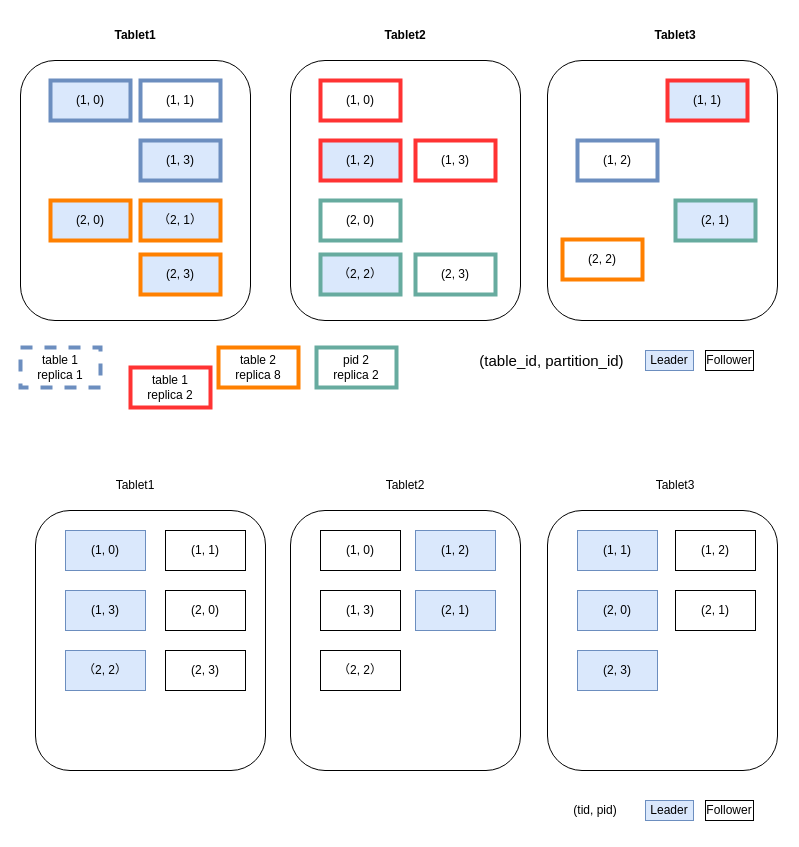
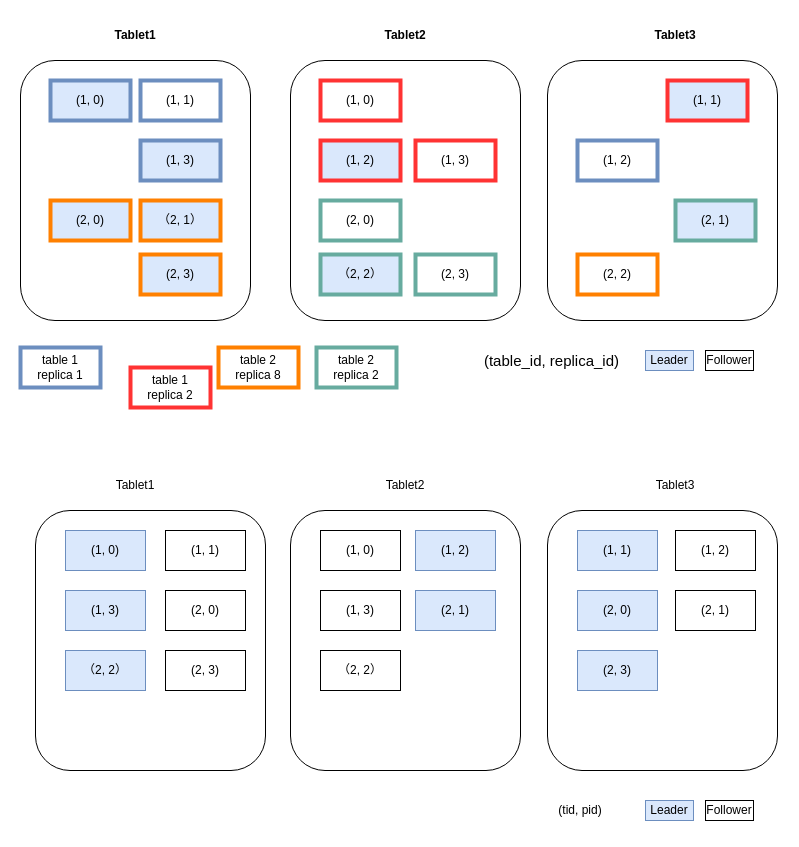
- <mxCell id="20" value="(2, 2)" style="rounded=0;whiteSpace=wrap;html=1;strokeColor=#FF8000;strokeWidth=4;" parent="1" vertex="1"><mxGeometry x="562" y="239" width="80" height="40" as="geometry" /></mxCell>
+ <mxCell id="20" value="(2, 2)" style="rounded=0;whiteSpace=wrap;html=1;strokeColor=#FF8000;strokeWidth=4;" parent="1" vertex="1"><mxGeometry x="577" y="254" width="80" height="40" as="geometry" /></mxCell>
- <mxCell id="24" value="(table_id, partition_id)" style="text;html=1;strokeColor=none;fillColor=none;align=center;verticalAlign=middle;whiteSpace=wrap;rounded=0;fontSize=15;" parent="1" vertex="1"><mxGeometry x="478" y="345" width="147" height="30" as="geometry" /></mxCell>
+ <mxCell id="24" value="(table_id, replica_id)" style="text;html=1;strokeColor=none;fillColor=none;align=center;verticalAlign=middle;whiteSpace=wrap;rounded=0;fontSize=15;" parent="1" vertex="1"><mxGeometry x="478" y="345" width="147" height="30" as="geometry" /></mxCell>
- <mxCell id="52" value="table 1&lt;br&gt;replica 1" style="rounded=0;whiteSpace=wrap;html=1;fillColor=none;strokeColor=#6C8EBF;strokeWidth=4;dashed=1;" vertex="1" parent="1"><mxGeometry x="20" y="347" width="80" height="40" as="geometry" /></mxCell>
+ <mxCell id="52" value="table 1&lt;br&gt;replica 1" style="rounded=0;whiteSpace=wrap;html=1;fillColor=none;strokeColor=#6C8EBF;strokeWidth=4;" vertex="1" parent="1"><mxGeometry x="20" y="347" width="80" height="40" as="geometry" /></mxCell>
- <mxCell id="55" value="pid 2&lt;br&gt;replica 2" style="rounded=0;whiteSpace=wrap;html=1;strokeColor=#67AB9F;strokeWidth=4;" vertex="1" parent="1"><mxGeometry x="316" y="347" width="80" height="40" as="geometry" /></mxCell>
+ <mxCell id="55" value="table 2&lt;br&gt;replica 2" style="rounded=0;whiteSpace=wrap;html=1;strokeColor=#67AB9F;strokeWidth=4;" vertex="1" parent="1"><mxGeometry x="316" y="347" width="80" height="40" as="geometry" /></mxCell>
- <mxCell id="48" value="(tid, pid)" style="text;html=1;strokeColor=none;fillColor=none;align=center;verticalAlign=middle;whiteSpace=wrap;rounded=0;" parent="1" vertex="1"><mxGeometry x="565" y="795" width="60" height="30" as="geometry" /></mxCell>
+ <mxCell id="48" value="(tid, pid)" style="text;html=1;strokeColor=none;fillColor=none;align=center;verticalAlign=middle;whiteSpace=wrap;rounded=0;" parent="1" vertex="1"><mxGeometry x="550" y="795" width="60" height="30" as="geometry" /></mxCell>
